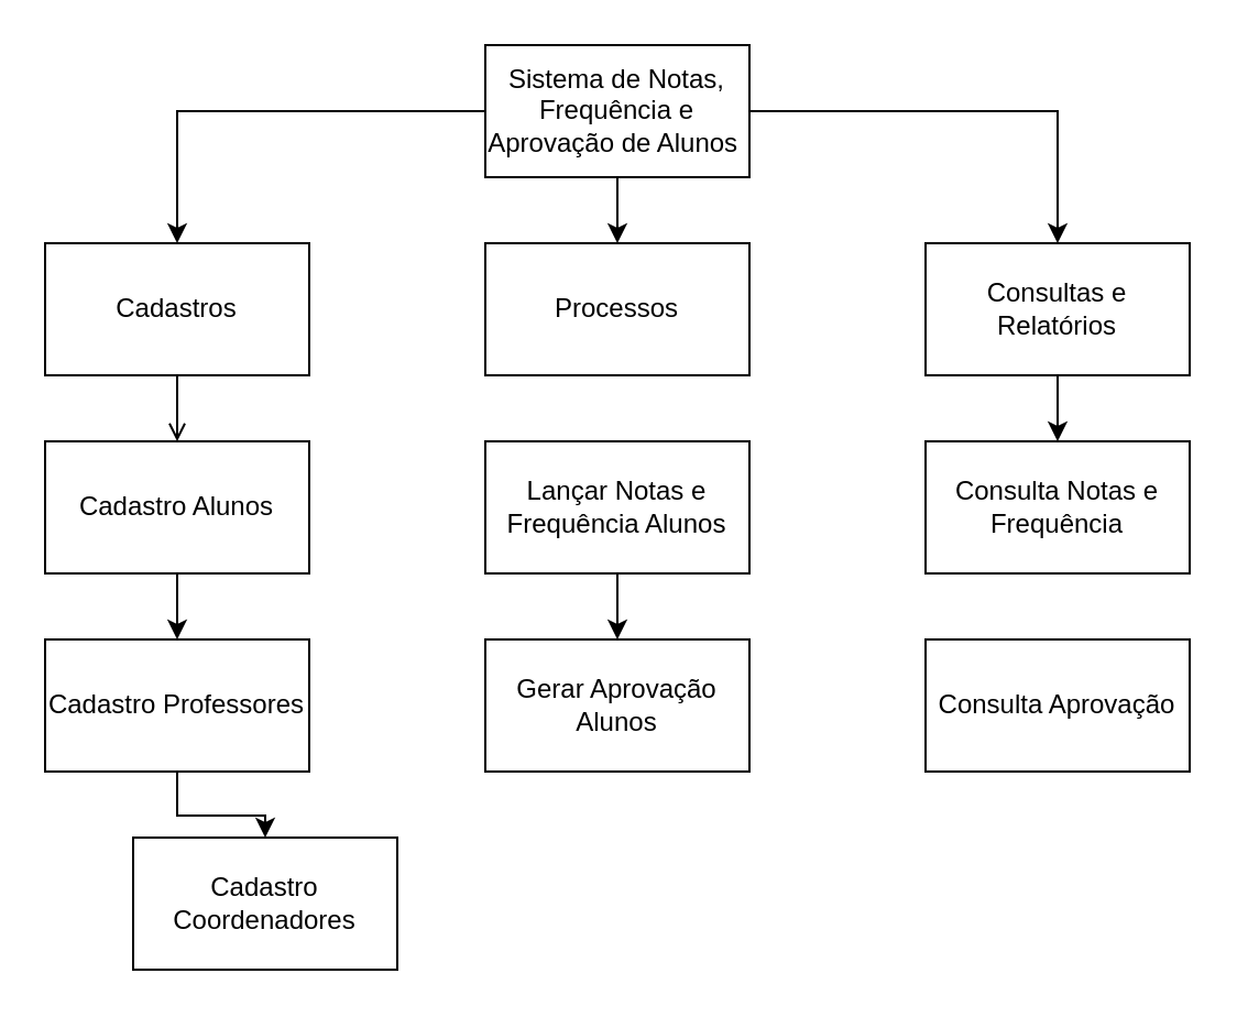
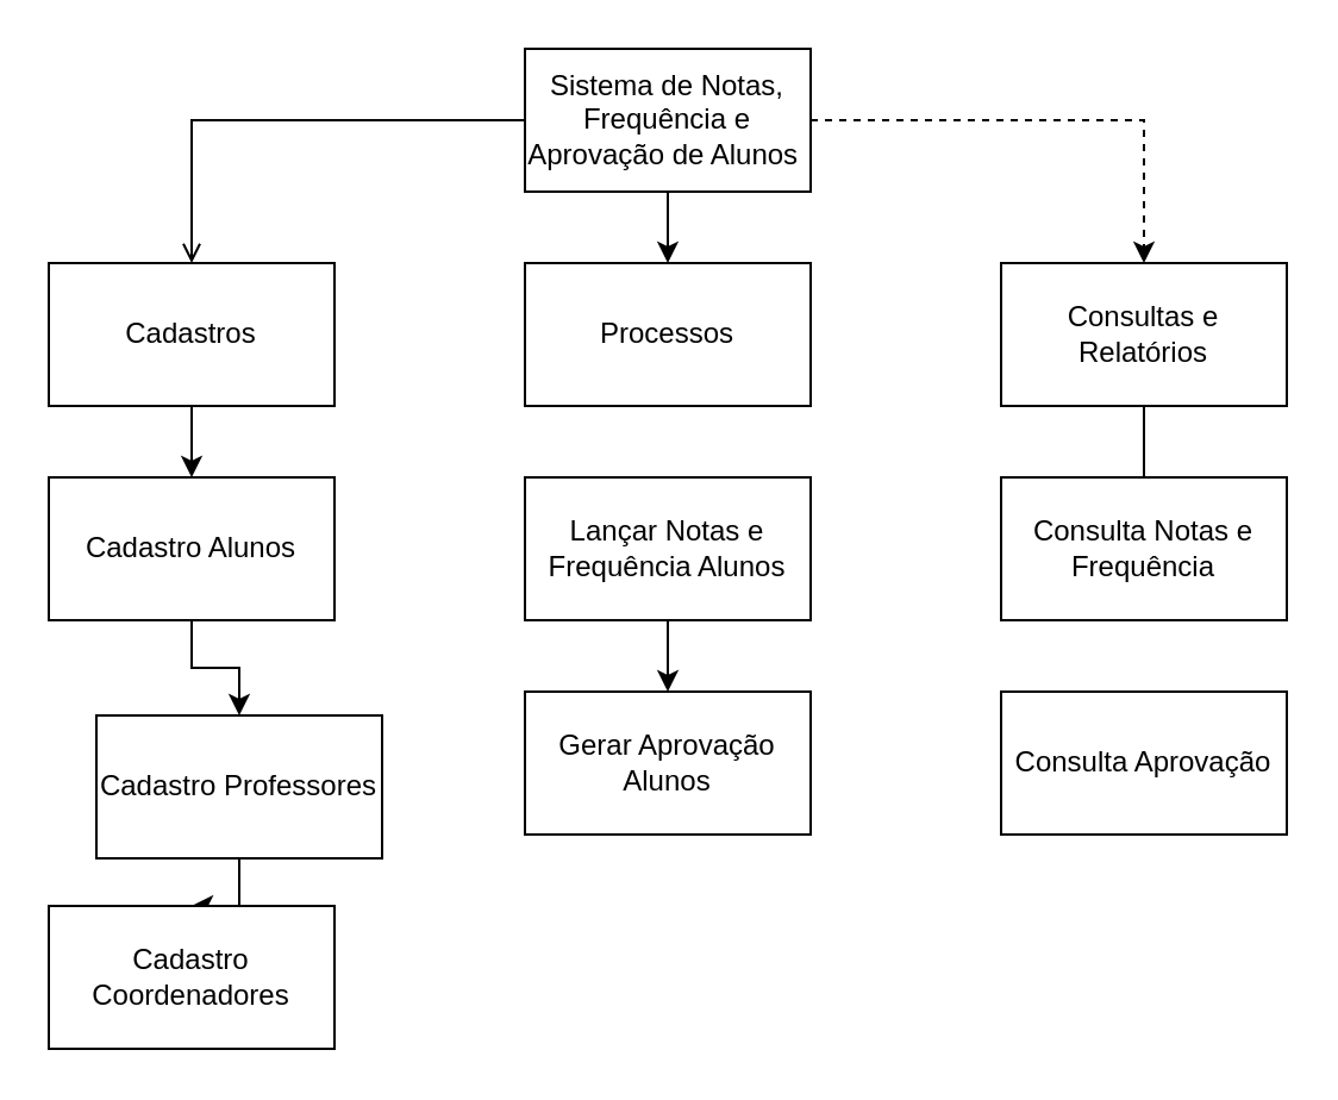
- <mxCell id="6" style="edgeStyle=orthogonalEdgeStyle;rounded=0;orthogonalLoop=1;jettySize=auto;html=1;entryX=0.5;entryY=0;entryDx=0;entryDy=0;" edge="1" parent="1" source="8" target="15"><mxGeometry relative="1" as="geometry" /></mxCell>
+ <mxCell id="6" style="edgeStyle=orthogonalEdgeStyle;rounded=0;orthogonalLoop=1;jettySize=auto;html=1;entryX=0.5;entryY=0;entryDx=0;entryDy=0;dashed=1;" edge="1" parent="1" source="8" target="15"><mxGeometry relative="1" as="geometry" /></mxCell>
- <mxCell id="7" style="edgeStyle=orthogonalEdgeStyle;rounded=0;orthogonalLoop=1;jettySize=auto;html=1;entryX=0.5;entryY=0;entryDx=0;entryDy=0;" edge="1" parent="1" source="8" target="3"><mxGeometry relative="1" as="geometry" /></mxCell>
+ <mxCell id="7" style="edgeStyle=orthogonalEdgeStyle;rounded=0;orthogonalLoop=1;jettySize=auto;html=1;entryX=0.5;entryY=0;entryDx=0;entryDy=0;endArrow=open;" edge="1" parent="1" source="8" target="3"><mxGeometry relative="1" as="geometry" /></mxCell>
- <mxCell id="14" style="edgeStyle=orthogonalEdgeStyle;rounded=0;orthogonalLoop=1;jettySize=auto;html=1;entryX=0.5;entryY=0;entryDx=0;entryDy=0;" edge="1" parent="1" source="15" target="11"><mxGeometry relative="1" as="geometry" /></mxCell>
+ <mxCell id="14" style="edgeStyle=orthogonalEdgeStyle;rounded=0;orthogonalLoop=1;jettySize=auto;html=1;entryX=0.5;entryY=0;entryDx=0;entryDy=0;endArrow=none;" edge="1" parent="1" source="15" target="11"><mxGeometry relative="1" as="geometry" /></mxCell>
- <mxCell id="2" style="edgeStyle=orthogonalEdgeStyle;rounded=0;orthogonalLoop=1;jettySize=auto;html=1;entryX=0.5;entryY=0;entryDx=0;entryDy=0;endArrow=open;" edge="1" parent="1" source="3" target="13"><mxGeometry relative="1" as="geometry" /></mxCell>
+ <mxCell id="2" style="edgeStyle=orthogonalEdgeStyle;rounded=0;orthogonalLoop=1;jettySize=auto;html=1;entryX=0.5;entryY=0;entryDx=0;entryDy=0;" edge="1" parent="1" source="3" target="13"><mxGeometry relative="1" as="geometry" /></mxCell>
- <mxCell id="18" value="Cadastro Professores" style="rounded=0;whiteSpace=wrap;html=1;" vertex="1" parent="1"><mxGeometry x="20" y="290" width="120" height="60" as="geometry" /></mxCell>
+ <mxCell id="18" value="Cadastro Professores" style="rounded=0;whiteSpace=wrap;html=1;" vertex="1" parent="1"><mxGeometry x="40" y="300" width="120" height="60" as="geometry" /></mxCell>
- <mxCell id="20" value="Cadastro Coordenadores" style="rounded=0;whiteSpace=wrap;html=1;" vertex="1" parent="1"><mxGeometry x="60" y="380" width="120" height="60" as="geometry" /></mxCell>
+ <mxCell id="20" value="Cadastro Coordenadores" style="rounded=0;whiteSpace=wrap;html=1;" vertex="1" parent="1"><mxGeometry x="20" y="380" width="120" height="60" as="geometry" /></mxCell>
